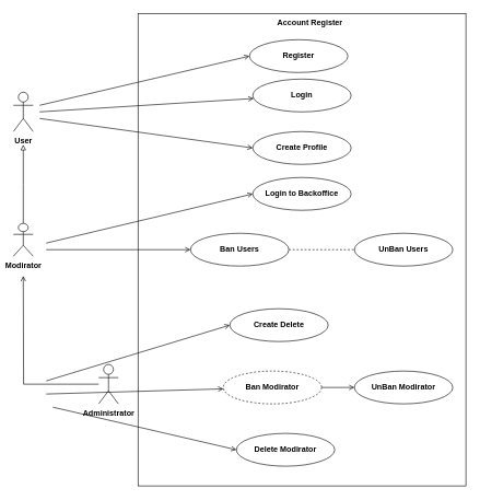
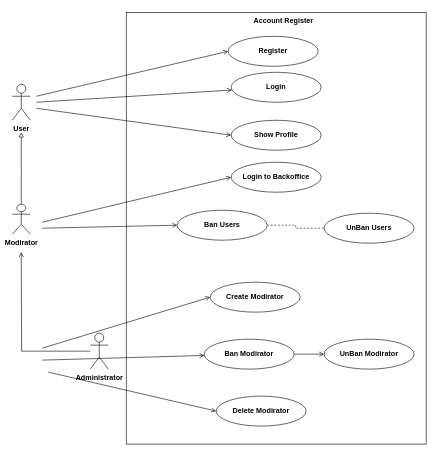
- <mxCell id="27" value="Create Profile" style="ellipse;whiteSpace=wrap;html=1;fontStyle=1;labelBackgroundColor=none;rounded=0;" vertex="1" parent="1"><mxGeometry x="385" y="200" width="150" height="50" as="geometry" /></mxCell>
+ <mxCell id="27" value="Show Profile" style="ellipse;whiteSpace=wrap;html=1;fontStyle=1;labelBackgroundColor=none;rounded=0;" vertex="1" parent="1"><mxGeometry x="385" y="200" width="150" height="50" as="geometry" /></mxCell>
- <mxCell id="10" value="Ban Users" style="ellipse;whiteSpace=wrap;html=1;fontStyle=1;labelBackgroundColor=none;rounded=0;" vertex="1" parent="1"><mxGeometry x="290" y="355" width="150" height="50" as="geometry" /></mxCell>
+ <mxCell id="10" value="Ban Users" style="ellipse;whiteSpace=wrap;html=1;fontStyle=1;labelBackgroundColor=none;rounded=0;" vertex="1" parent="1"><mxGeometry x="295" y="350" width="150" height="50" as="geometry" /></mxCell>
- <mxCell id="18" value="Create Delete" style="ellipse;whiteSpace=wrap;html=1;fontStyle=1;labelBackgroundColor=none;rounded=0;" vertex="1" parent="1"><mxGeometry x="350" y="470" width="150" height="50" as="geometry" /></mxCell>
+ <mxCell id="18" value="Create Modirator" style="ellipse;whiteSpace=wrap;html=1;fontStyle=1;labelBackgroundColor=none;rounded=0;" vertex="1" parent="1"><mxGeometry x="350" y="470" width="150" height="50" as="geometry" /></mxCell>
- <mxCell id="21" value="Ban Modirator" style="ellipse;whiteSpace=wrap;html=1;fontStyle=1;labelBackgroundColor=none;rounded=0;dashed=1;" vertex="1" parent="1"><mxGeometry x="340" y="565" width="150" height="50" as="geometry" /></mxCell>
+ <mxCell id="21" value="Ban Modirator" style="ellipse;whiteSpace=wrap;html=1;fontStyle=1;labelBackgroundColor=none;rounded=0;" vertex="1" parent="1"><mxGeometry x="340" y="565" width="150" height="50" as="geometry" /></mxCell>
